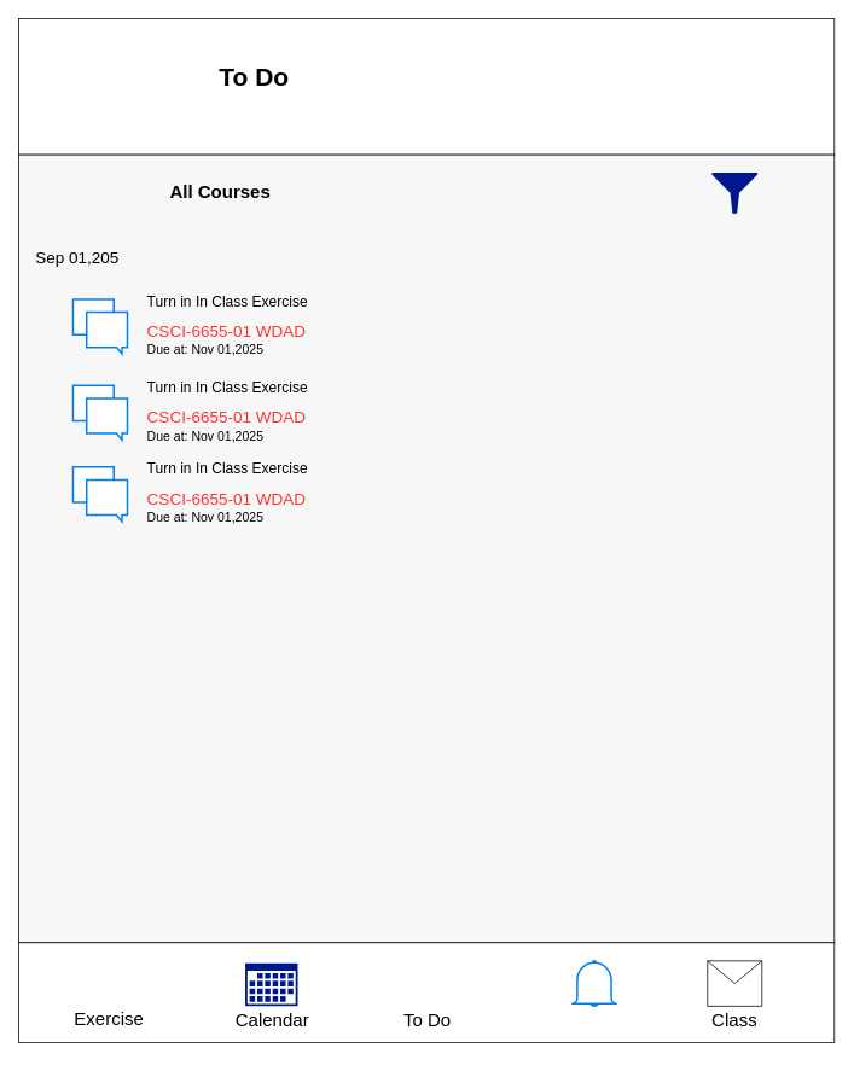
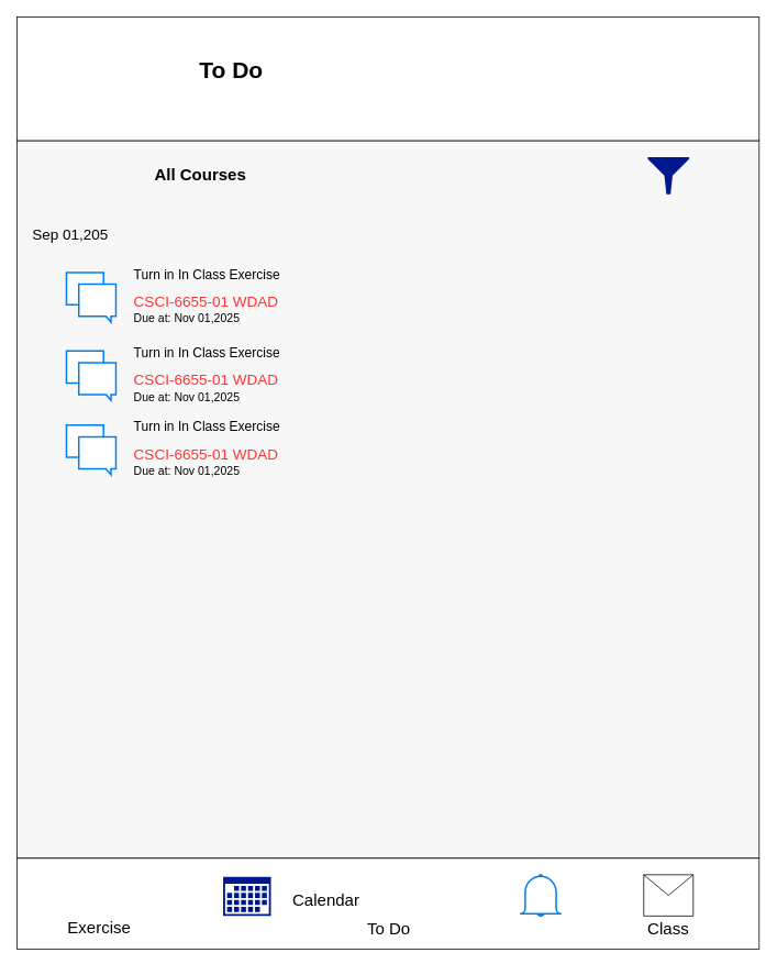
- <mxCell id="15" value="&lt;div&gt;&lt;font style=&quot;font-size: 20px;&quot;&gt;Calendar&lt;/font&gt;&lt;/div&gt;" style="text;html=1;align=center;verticalAlign=middle;whiteSpace=wrap;rounded=0;" parent="1" vertex="1"><mxGeometry x="270" y="1110" width="60" height="30" as="geometry" /></mxCell>
+ <mxCell id="15" value="&lt;div&gt;&lt;font style=&quot;font-size: 20px;&quot;&gt;Calendar&lt;/font&gt;&lt;/div&gt;" style="text;html=1;align=center;verticalAlign=middle;whiteSpace=wrap;rounded=0;" parent="1" vertex="1"><mxGeometry x="365" y="1075" width="60" height="30" as="geometry" /></mxCell>
